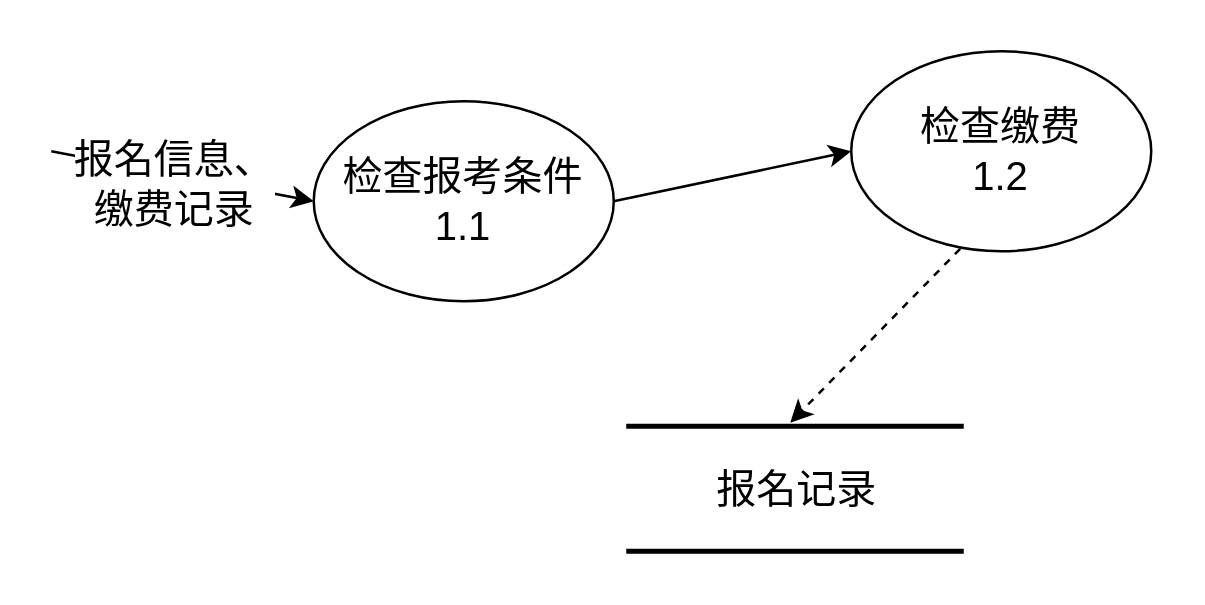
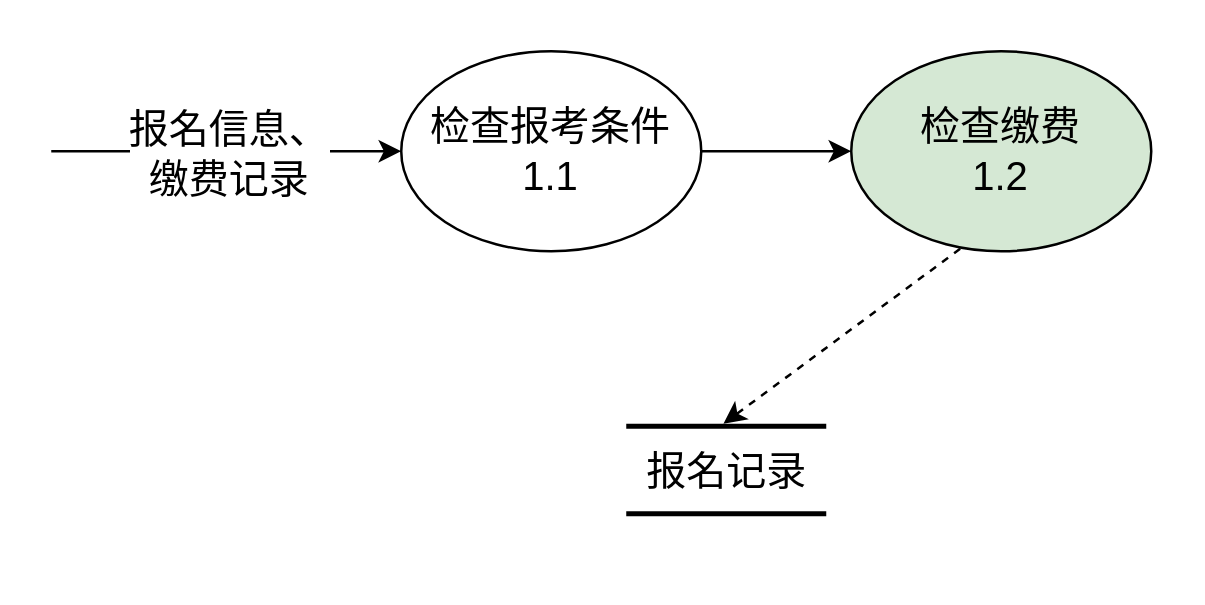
- <mxCell id="7" value="检查缴费&lt;br style=&quot;font-size: 16px;&quot;&gt;1.2" style="ellipse;whiteSpace=wrap;html=1;fontSize=16;" vertex="1" parent="1"><mxGeometry x="340" y="20" width="120" height="80" as="geometry" /></mxCell>
+ <mxCell id="7" value="检查缴费&lt;br style=&quot;font-size: 16px;&quot;&gt;1.2" style="ellipse;whiteSpace=wrap;html=1;fontSize=16;fillColor=#d5e8d4;" vertex="1" parent="1"><mxGeometry x="340" y="20" width="120" height="80" as="geometry" /></mxCell>
- <mxCell id="3" value="检查报考条件&lt;br style=&quot;font-size: 16px;&quot;&gt;1.1" style="ellipse;whiteSpace=wrap;html=1;fontSize=16;" vertex="1" parent="1"><mxGeometry x="125" y="40" width="120" height="80" as="geometry" /></mxCell>
+ <mxCell id="3" value="检查报考条件&lt;br style=&quot;font-size: 16px;&quot;&gt;1.1" style="ellipse;whiteSpace=wrap;html=1;fontSize=16;" vertex="1" parent="1"><mxGeometry x="160" y="20" width="120" height="80" as="geometry" /></mxCell>
- <mxCell id="2" value="&lt;font style=&quot;font-size: 16px;&quot;&gt;报名记录&lt;/font&gt;" style="html=1;rounded=0;shadow=0;comic=0;labelBackgroundColor=none;strokeWidth=2;fontFamily=Verdana;fontSize=12;align=center;shape=mxgraph.ios7ui.horLines;" vertex="1" parent="1"><mxGeometry x="250" y="170" width="135" height="50" as="geometry" /></mxCell>
+ <mxCell id="2" value="&lt;font style=&quot;font-size: 16px;&quot;&gt;报名记录&lt;/font&gt;" style="html=1;rounded=0;shadow=0;comic=0;labelBackgroundColor=none;strokeWidth=2;fontFamily=Verdana;fontSize=12;align=center;shape=mxgraph.ios7ui.horLines;" vertex="1" parent="1"><mxGeometry x="250" y="170" width="80" height="35" as="geometry" /></mxCell>
